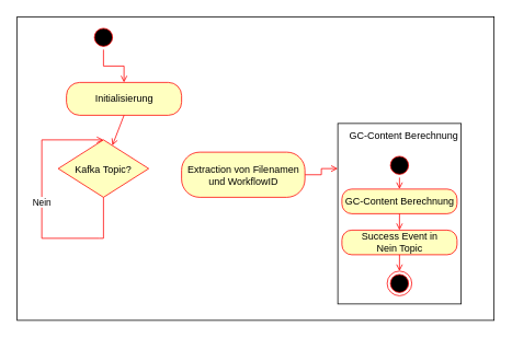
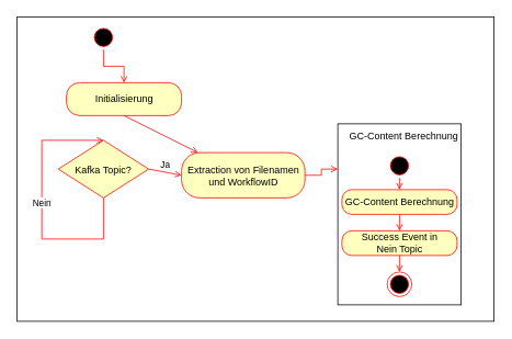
- <mxCell id="10" value="" style="html=1;verticalAlign=bottom;endArrow=open;rounded=0;exitX=0.5;exitY=1;exitDx=0;exitDy=0;strokeColor=#FF0000;endFill=0;" parent="1" source="6" target="7" edge="1"><mxGeometry width="80" relative="1" as="geometry"><mxPoint x="270" y="220" as="sourcePoint" /><mxPoint x="350" y="220" as="targetPoint" /></mxGeometry></mxCell>
+ <mxCell id="10" value="" style="html=1;verticalAlign=bottom;endArrow=open;rounded=0;exitX=0.5;exitY=1;exitDx=0;exitDy=0;strokeColor=#FF0000;endFill=0;" parent="1" source="6" target="12" edge="1"><mxGeometry width="80" relative="1" as="geometry"><mxPoint x="270" y="220" as="sourcePoint" /><mxPoint x="350" y="220" as="targetPoint" /></mxGeometry></mxCell>
+ <mxCell id="8" value="Ja" style="html=1;verticalAlign=bottom;endArrow=open;rounded=0;exitX=1;exitY=0.5;exitDx=0;exitDy=0;entryX=0;entryY=0.5;entryDx=0;entryDy=0;strokeColor=#FF0000;endFill=0;" parent="1" source="7" target="12" edge="1"><mxGeometry width="80" relative="1" as="geometry"><mxPoint x="210" y="210" as="sourcePoint" /><mxPoint x="230" y="205" as="targetPoint" /></mxGeometry></mxCell>
